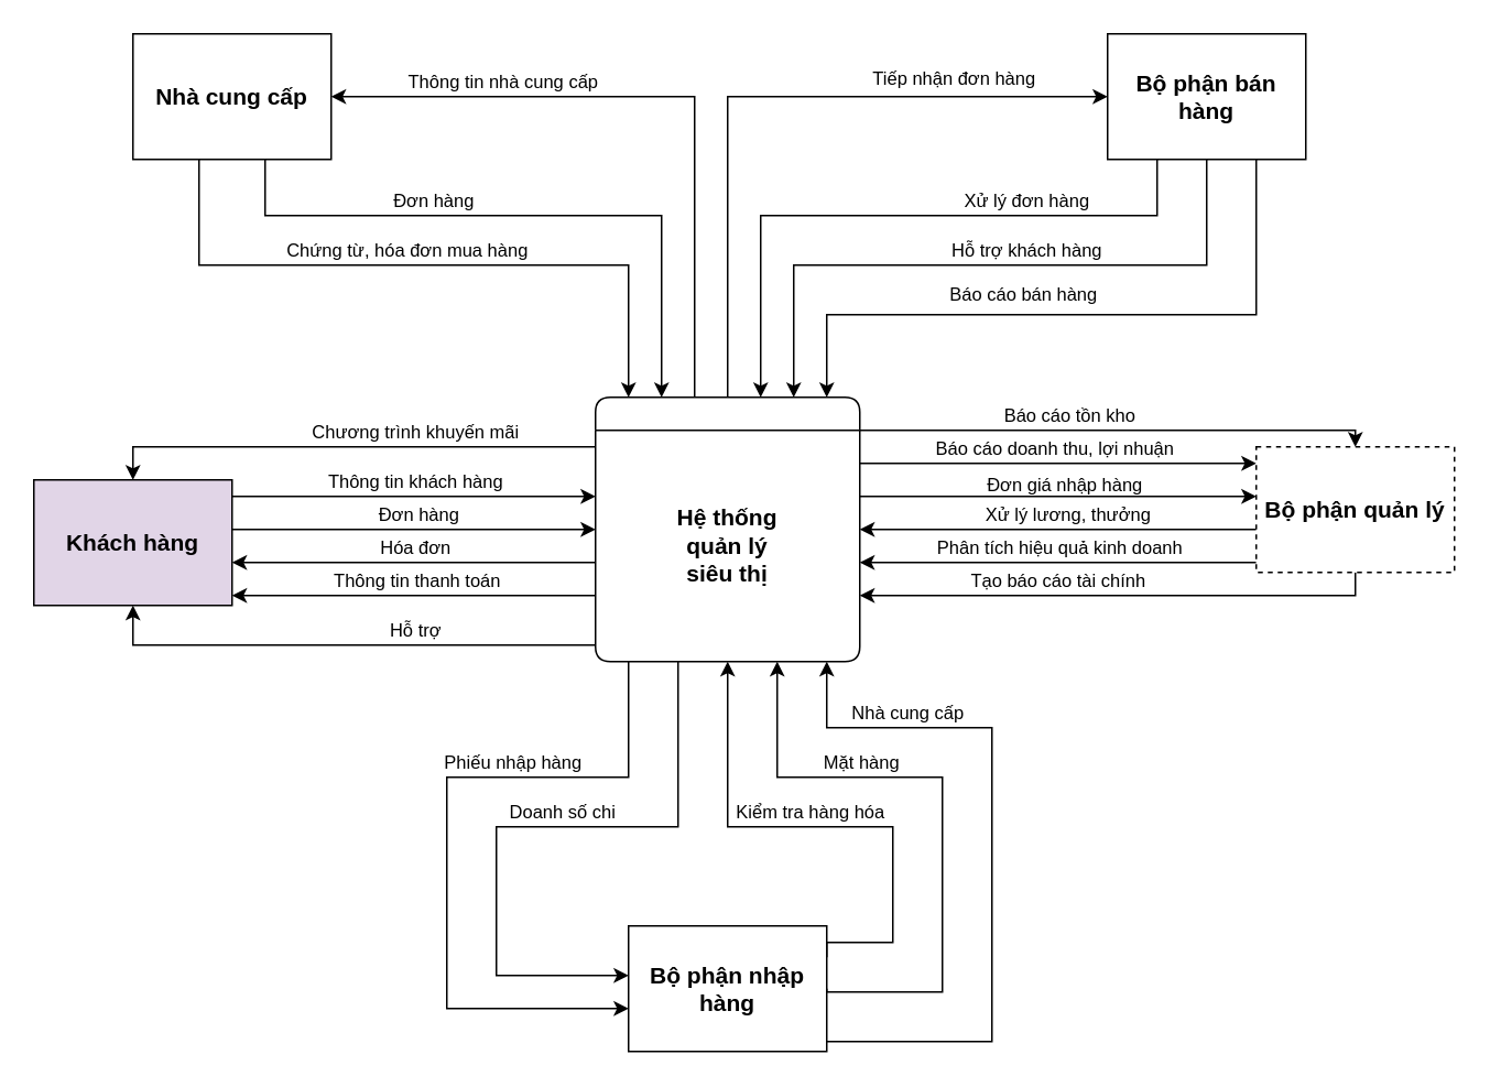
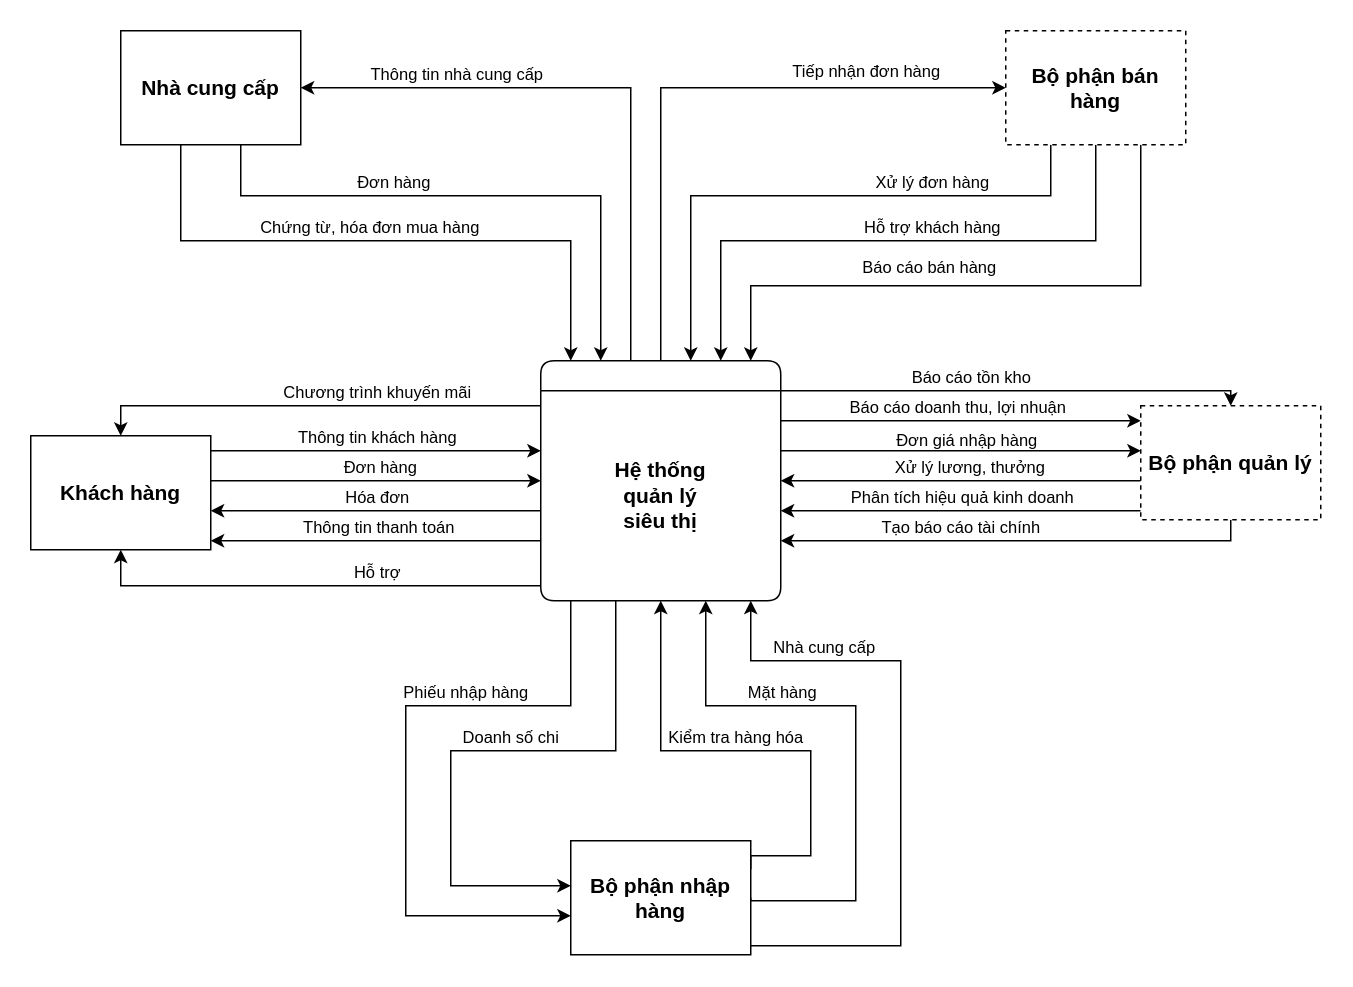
- <mxCell id="56" value="&lt;font style=&quot;font-size: 14px;&quot;&gt;&lt;b&gt;Bộ phận bán hàng&lt;/b&gt;&lt;/font&gt;" style="rounded=0;whiteSpace=wrap;html=1;" parent="1" vertex="1"><mxGeometry x="670" y="20" width="120" height="76" as="geometry" /></mxCell>
+ <mxCell id="56" value="&lt;font style=&quot;font-size: 14px;&quot;&gt;&lt;b&gt;Bộ phận bán hàng&lt;/b&gt;&lt;/font&gt;" style="rounded=0;whiteSpace=wrap;html=1;dashed=1;" parent="1" vertex="1"><mxGeometry x="670" y="20" width="120" height="76" as="geometry" /></mxCell>
- <mxCell id="20" value="&lt;font style=&quot;font-size: 14px;&quot;&gt;&lt;b&gt;Khách hàng&lt;/b&gt;&lt;/font&gt;" style="rounded=0;whiteSpace=wrap;html=1;fillColor=#e1d5e7;" parent="1" vertex="1"><mxGeometry x="20" y="290" width="120" height="76" as="geometry" /></mxCell>
+ <mxCell id="20" value="&lt;font style=&quot;font-size: 14px;&quot;&gt;&lt;b&gt;Khách hàng&lt;/b&gt;&lt;/font&gt;" style="rounded=0;whiteSpace=wrap;html=1;" parent="1" vertex="1"><mxGeometry x="20" y="290" width="120" height="76" as="geometry" /></mxCell>
